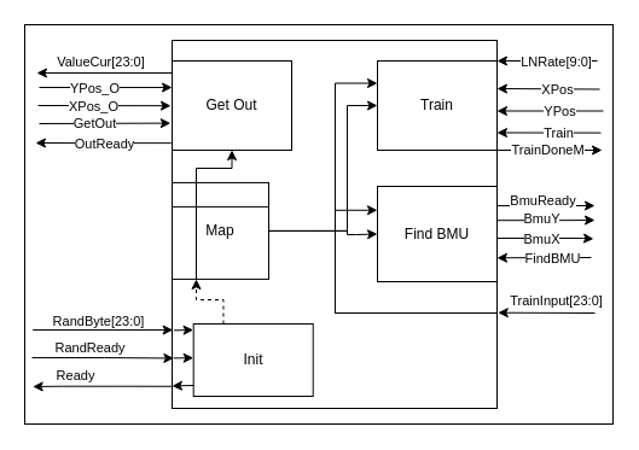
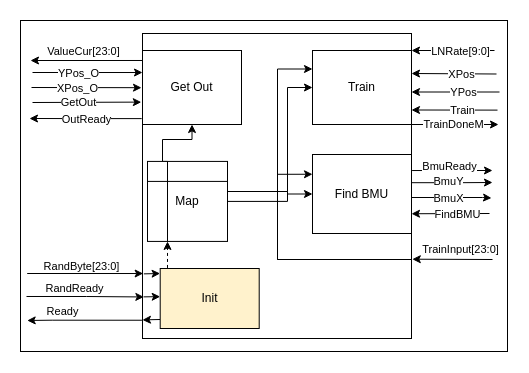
- <mxCell id="43" value="Map" style="shape=internalStorage;whiteSpace=wrap;html=1;backgroundOutline=1;" vertex="1" parent="1"><mxGeometry x="142" y="150.92" width="80" height="80" as="geometry" /></mxCell>
+ <mxCell id="43" value="Map" style="shape=internalStorage;whiteSpace=wrap;html=1;backgroundOutline=1;" vertex="1" parent="1"><mxGeometry x="147" y="160.92" width="80" height="80" as="geometry" /></mxCell>
- <mxCell id="45" value="Init" style="rounded=0;whiteSpace=wrap;html=1;" vertex="1" parent="1"><mxGeometry x="159.7" y="268" width="99" height="60" as="geometry" /></mxCell>
+ <mxCell id="45" value="Init" style="rounded=0;whiteSpace=wrap;html=1;fillColor=#fff2cc;" vertex="1" parent="1"><mxGeometry x="159.7" y="268" width="99" height="60" as="geometry" /></mxCell>
